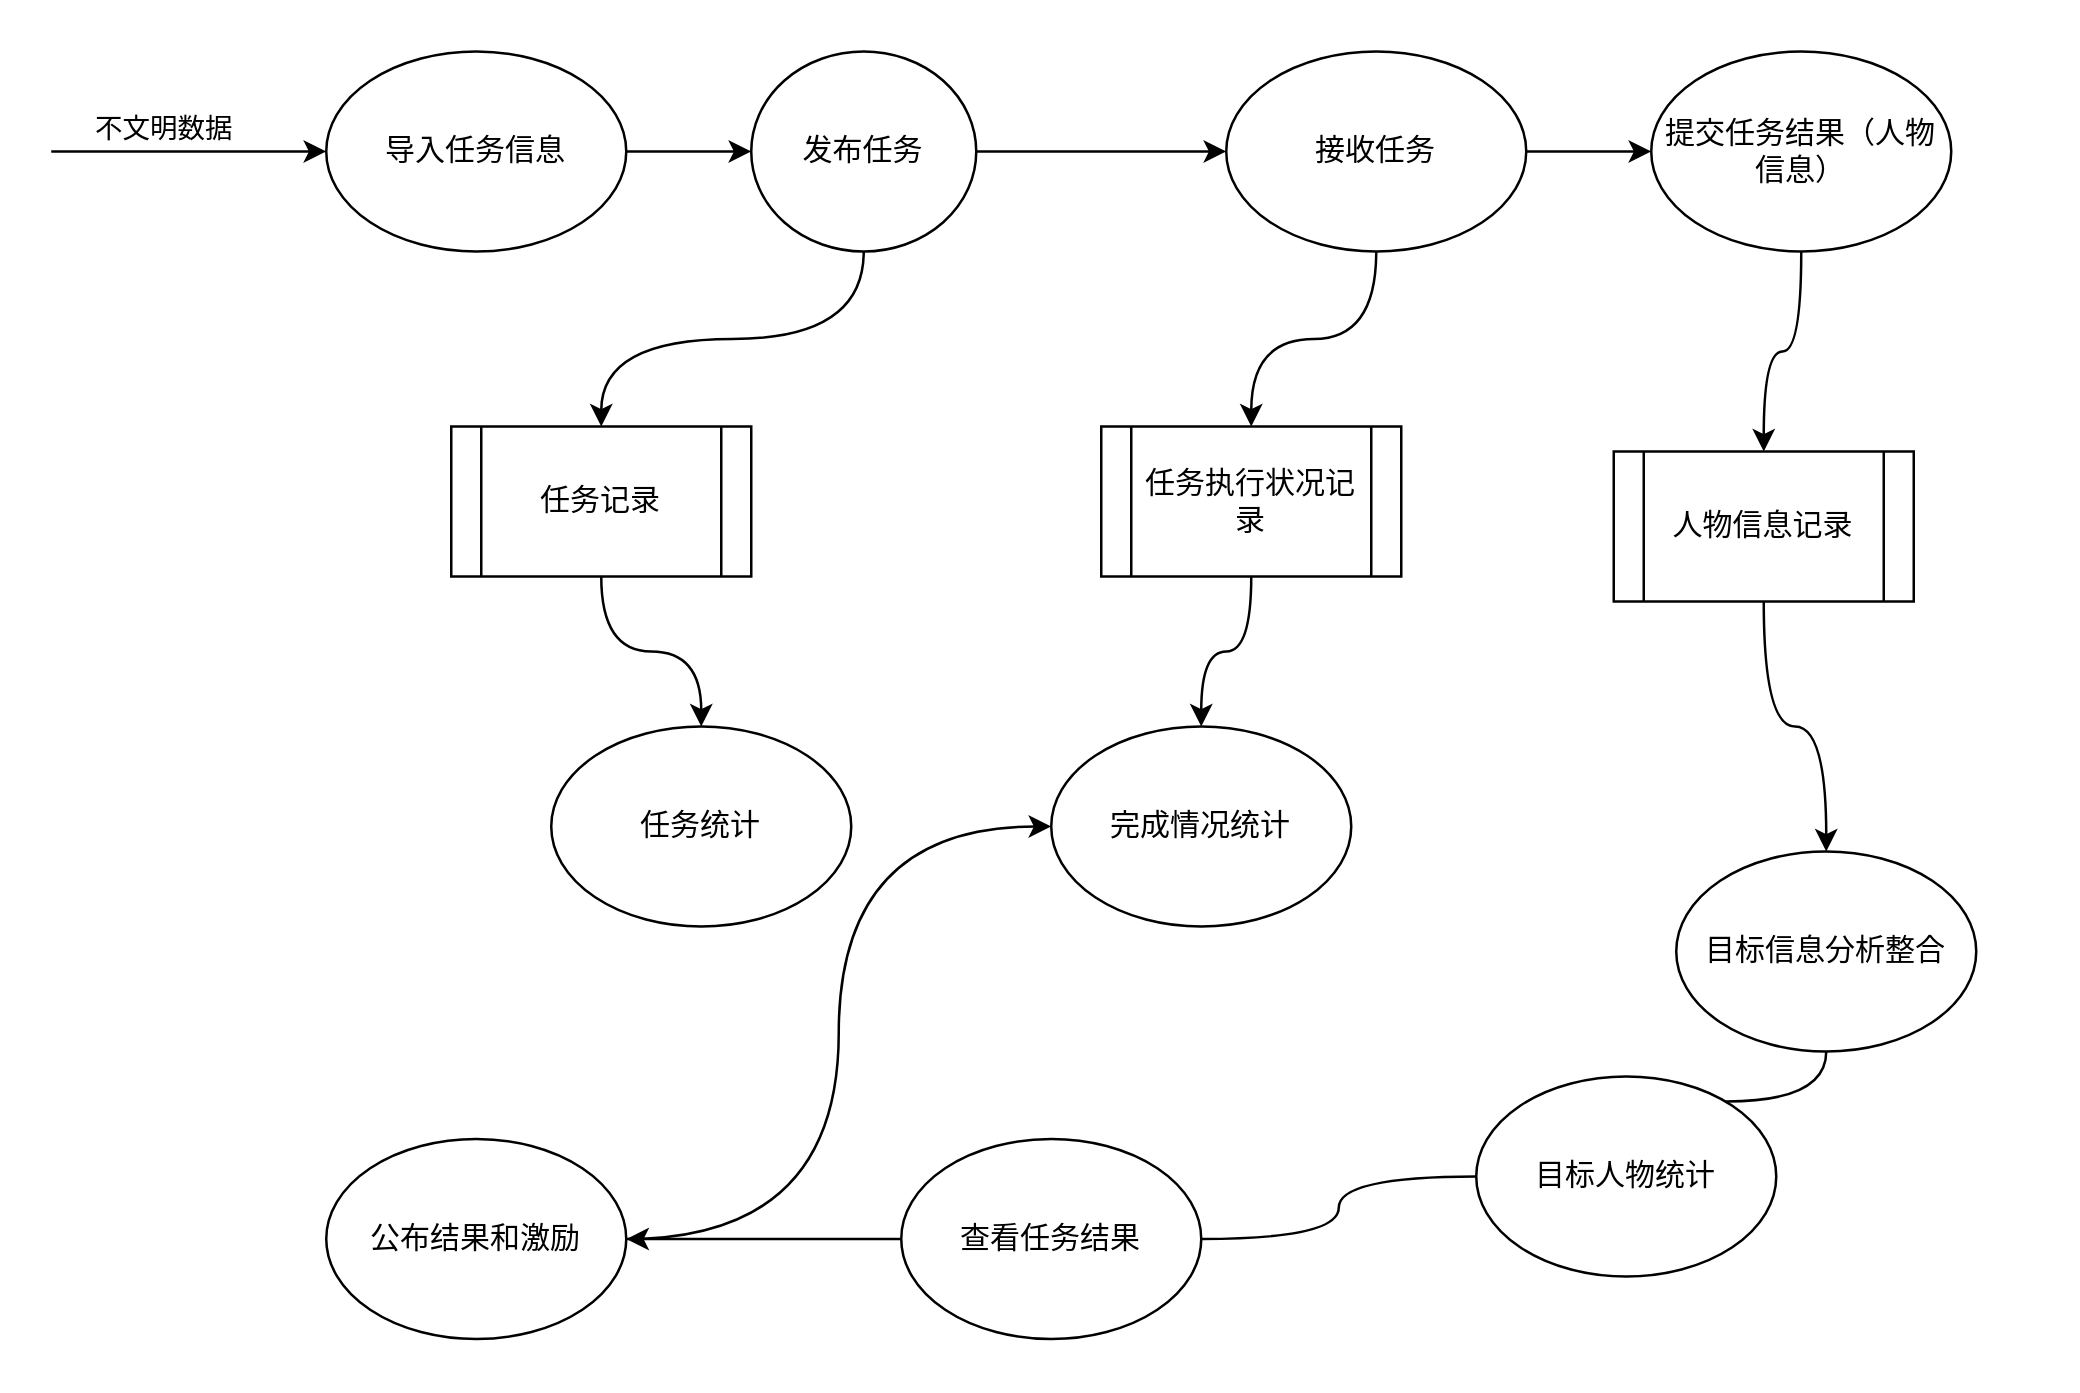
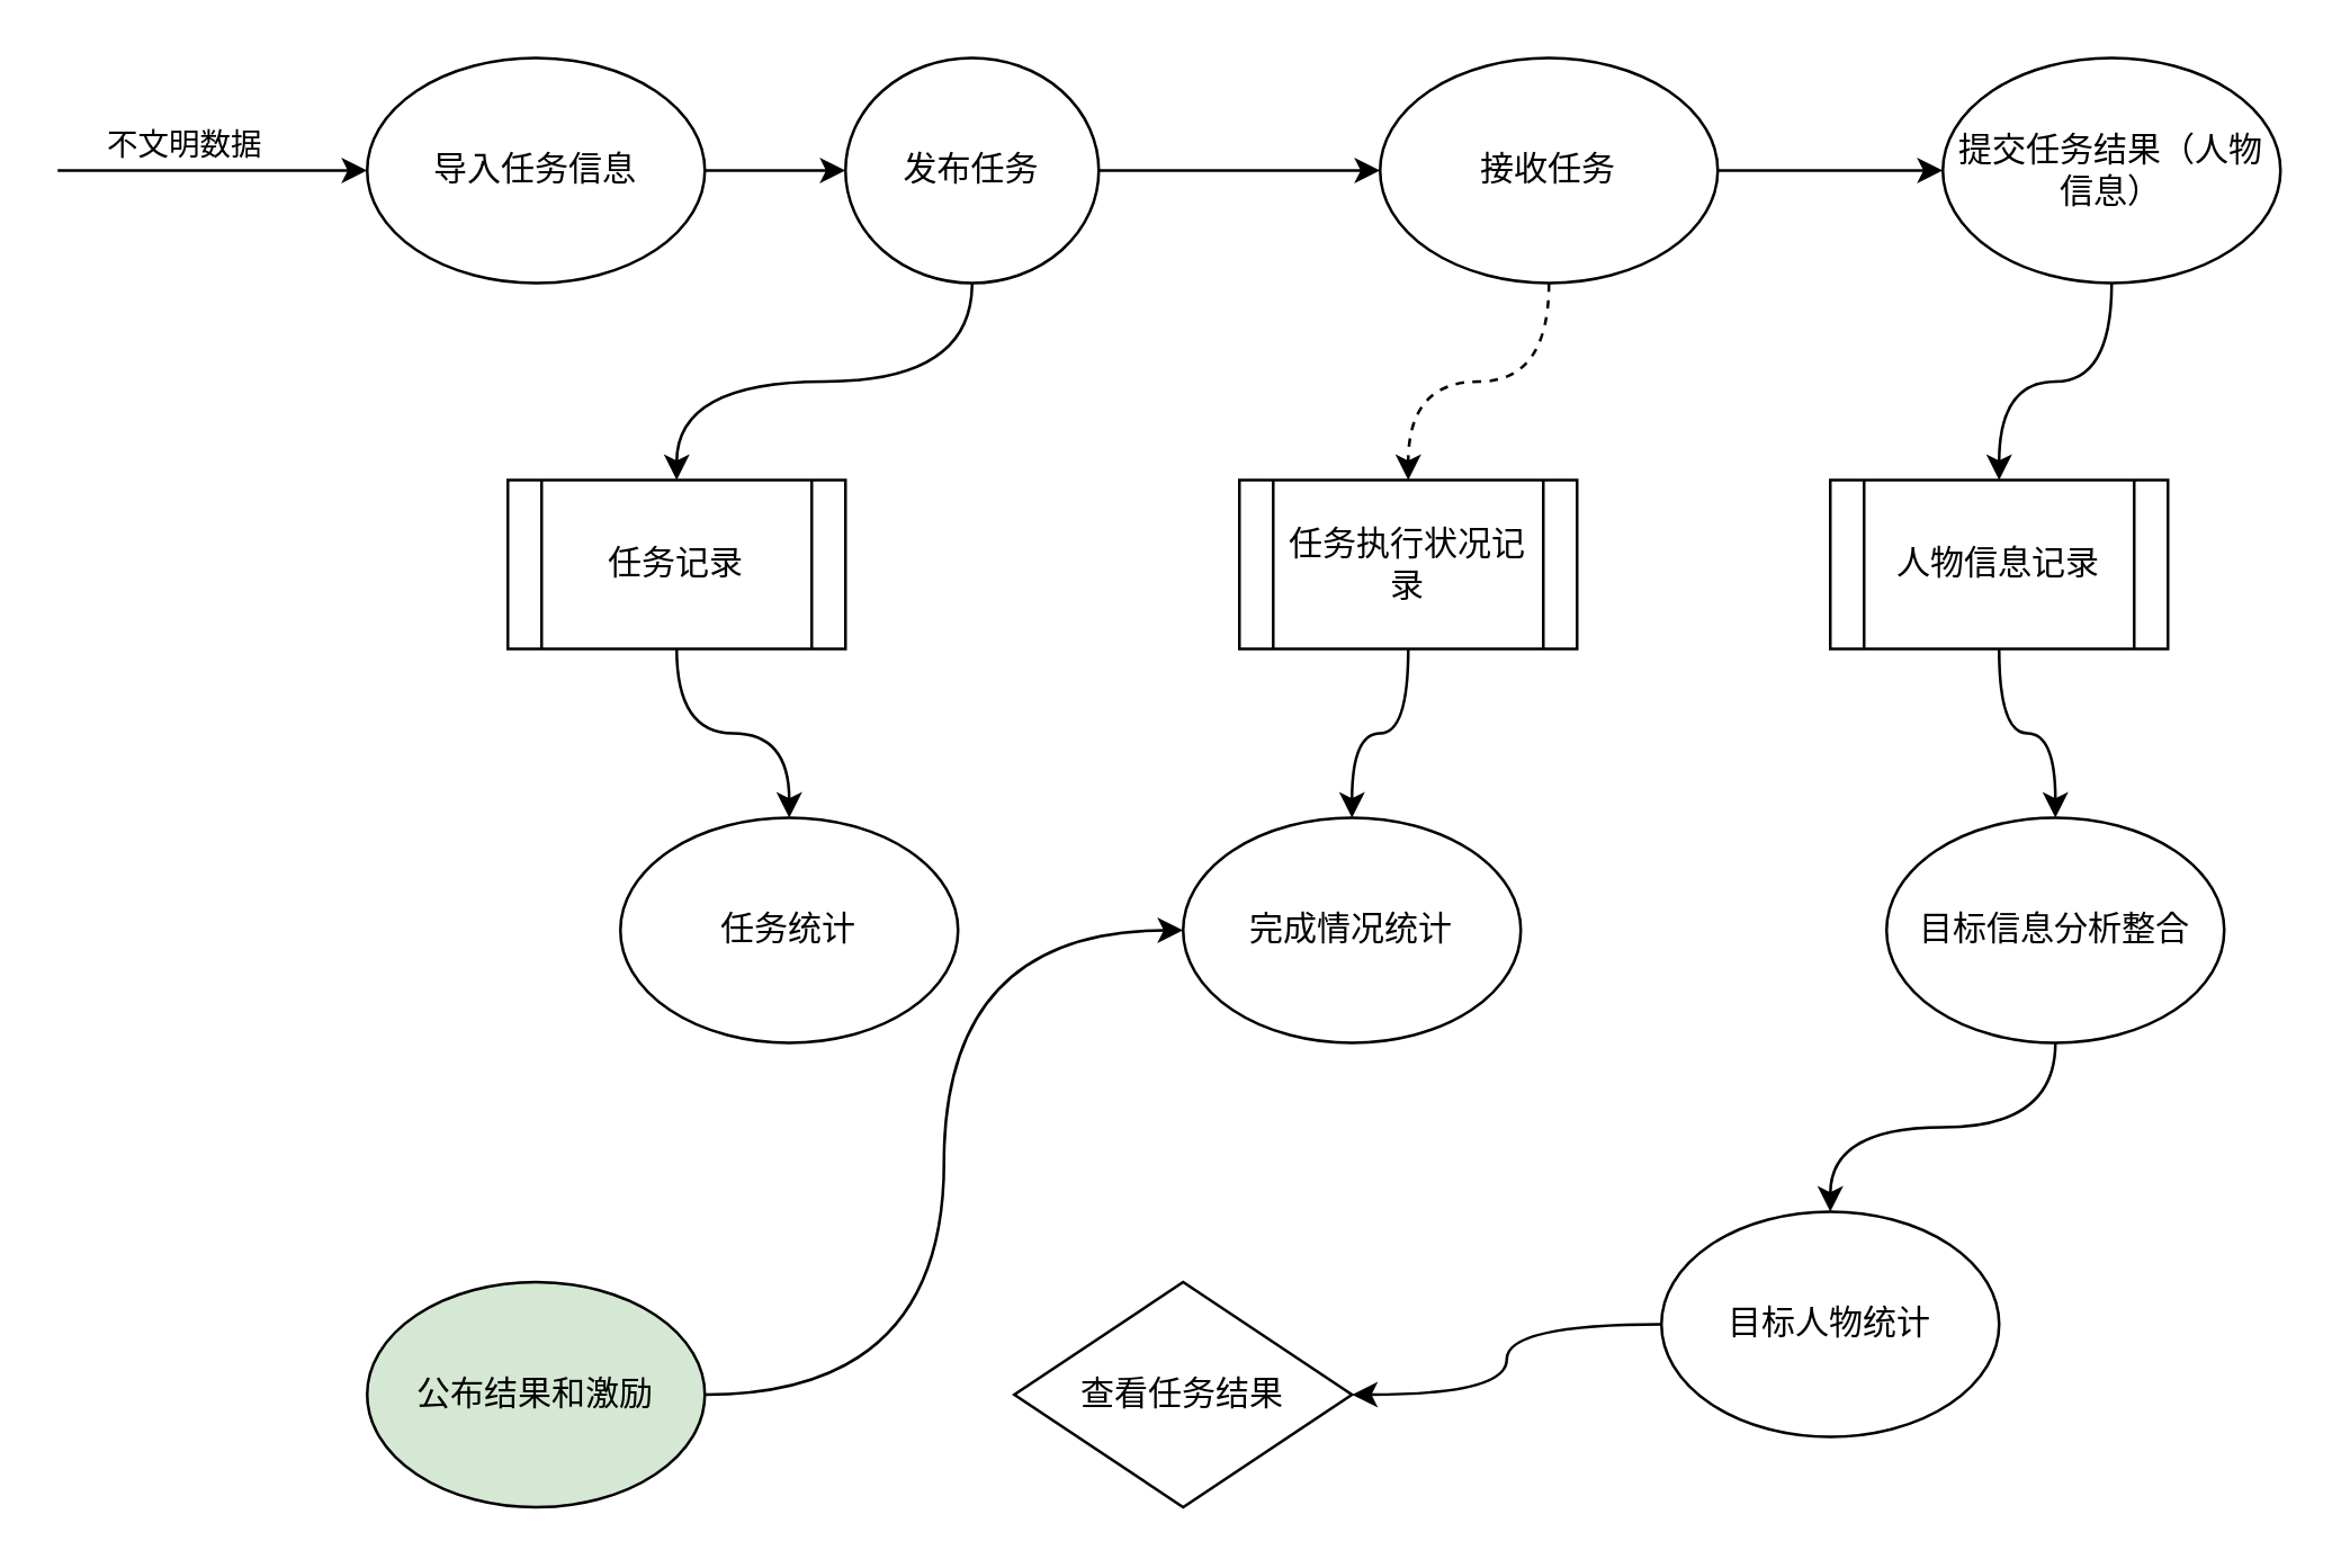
- <mxCell id="19" value="提交任务结果（人物信息）" style="ellipse;whiteSpace=wrap;html=1;" vertex="1" parent="1"><mxGeometry x="660" y="20" width="120" height="80" as="geometry" /></mxCell>
+ <mxCell id="19" value="提交任务结果（人物信息）" style="ellipse;whiteSpace=wrap;html=1;" vertex="1" parent="1"><mxGeometry x="690" y="20" width="120" height="80" as="geometry" /></mxCell>
- <mxCell id="13" style="edgeStyle=orthogonalEdgeStyle;rounded=0;orthogonalLoop=1;jettySize=auto;html=1;curved=1;" edge="1" parent="1" source="15" target="12"><mxGeometry relative="1" as="geometry" /></mxCell>
+ <mxCell id="13" style="edgeStyle=orthogonalEdgeStyle;rounded=0;orthogonalLoop=1;jettySize=auto;html=1;curved=1;dashed=1;" edge="1" parent="1" source="15" target="12"><mxGeometry relative="1" as="geometry" /></mxCell>
- <mxCell id="17" value="人物信息记录" style="shape=process;whiteSpace=wrap;html=1;backgroundOutline=1;" vertex="1" parent="1"><mxGeometry x="645" y="180" width="120" height="60" as="geometry" /></mxCell>
+ <mxCell id="17" value="人物信息记录" style="shape=process;whiteSpace=wrap;html=1;backgroundOutline=1;" vertex="1" parent="1"><mxGeometry x="650" y="170" width="120" height="60" as="geometry" /></mxCell>
- <mxCell id="23" value="目标信息分析整合" style="ellipse;whiteSpace=wrap;html=1;" vertex="1" parent="1"><mxGeometry x="670" y="340" width="120" height="80" as="geometry" /></mxCell>
+ <mxCell id="23" value="目标信息分析整合" style="ellipse;whiteSpace=wrap;html=1;" vertex="1" parent="1"><mxGeometry x="670" y="290" width="120" height="80" as="geometry" /></mxCell>
- <mxCell id="29" value="公布结果和激励" style="ellipse;whiteSpace=wrap;html=1;" vertex="1" parent="1"><mxGeometry x="130" y="455" width="120" height="80" as="geometry" /></mxCell>
+ <mxCell id="29" value="公布结果和激励" style="ellipse;whiteSpace=wrap;html=1;fillColor=#d5e8d4;" vertex="1" parent="1"><mxGeometry x="130" y="455" width="120" height="80" as="geometry" /></mxCell>
- <mxCell id="26" style="edgeStyle=orthogonalEdgeStyle;rounded=0;orthogonalLoop=1;jettySize=auto;html=1;entryX=1;entryY=0.5;entryDx=0;entryDy=0;curved=1;" edge="1" parent="1" source="27" target="29"><mxGeometry relative="1" as="geometry" /></mxCell>
- <mxCell id="27" value="查看任务结果" style="ellipse;whiteSpace=wrap;html=1;" vertex="1" parent="1"><mxGeometry x="360" y="455" width="120" height="80" as="geometry" /></mxCell>
+ <mxCell id="27" value="查看任务结果" style="rhombus;whiteSpace=wrap;html=1;" vertex="1" parent="1"><mxGeometry x="360" y="455" width="120" height="80" as="geometry" /></mxCell>
- <mxCell id="24" style="edgeStyle=orthogonalEdgeStyle;rounded=0;orthogonalLoop=1;jettySize=auto;html=1;curved=1;endArrow=none;" edge="1" parent="1" source="25" target="27"><mxGeometry relative="1" as="geometry" /></mxCell>
+ <mxCell id="24" style="edgeStyle=orthogonalEdgeStyle;rounded=0;orthogonalLoop=1;jettySize=auto;html=1;curved=1;" edge="1" parent="1" source="25" target="27"><mxGeometry relative="1" as="geometry" /></mxCell>
